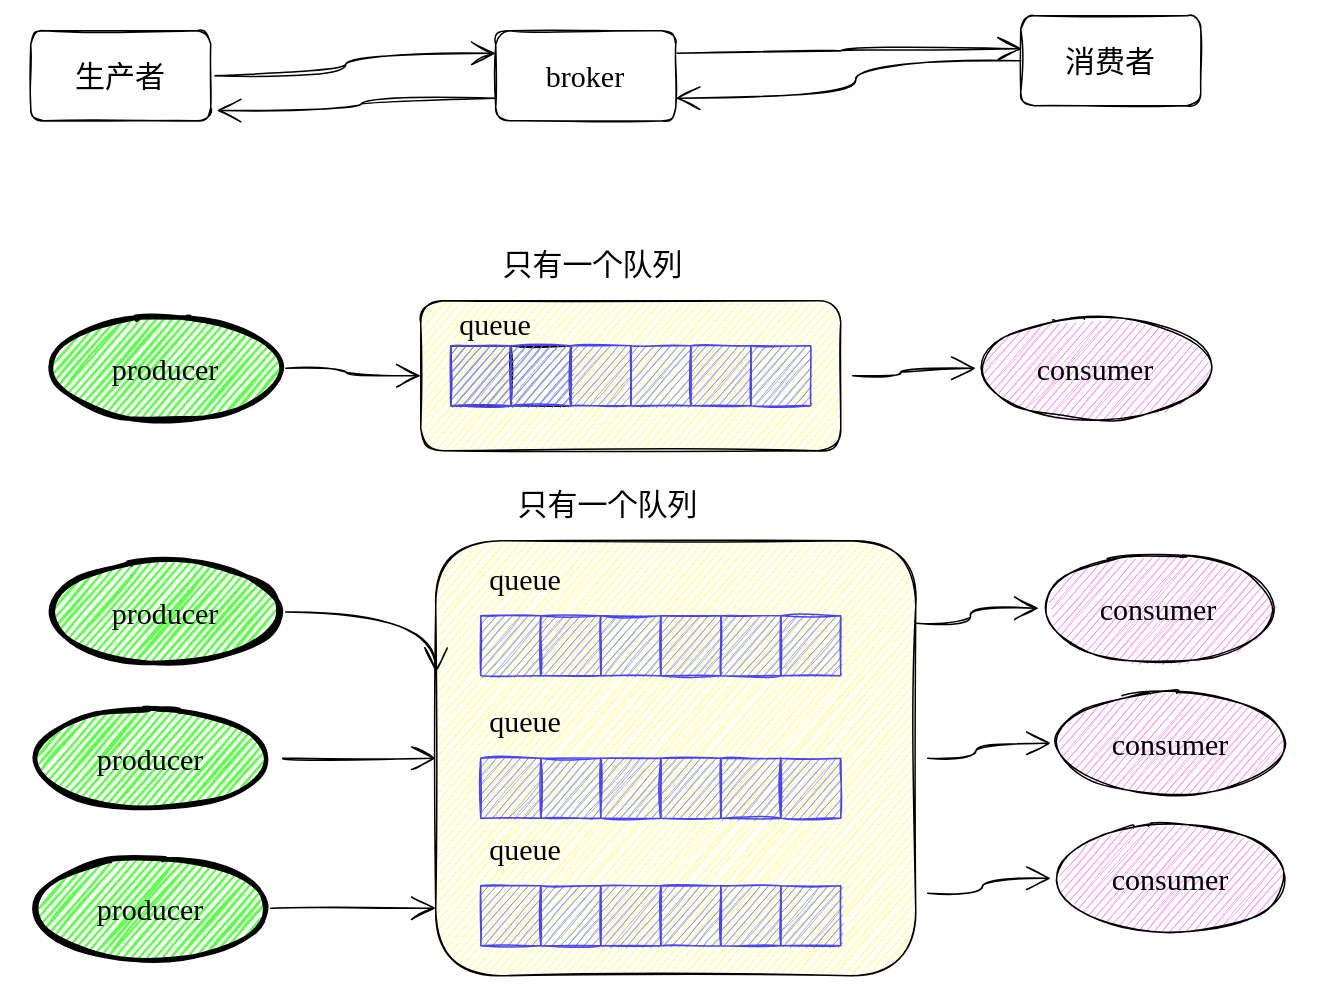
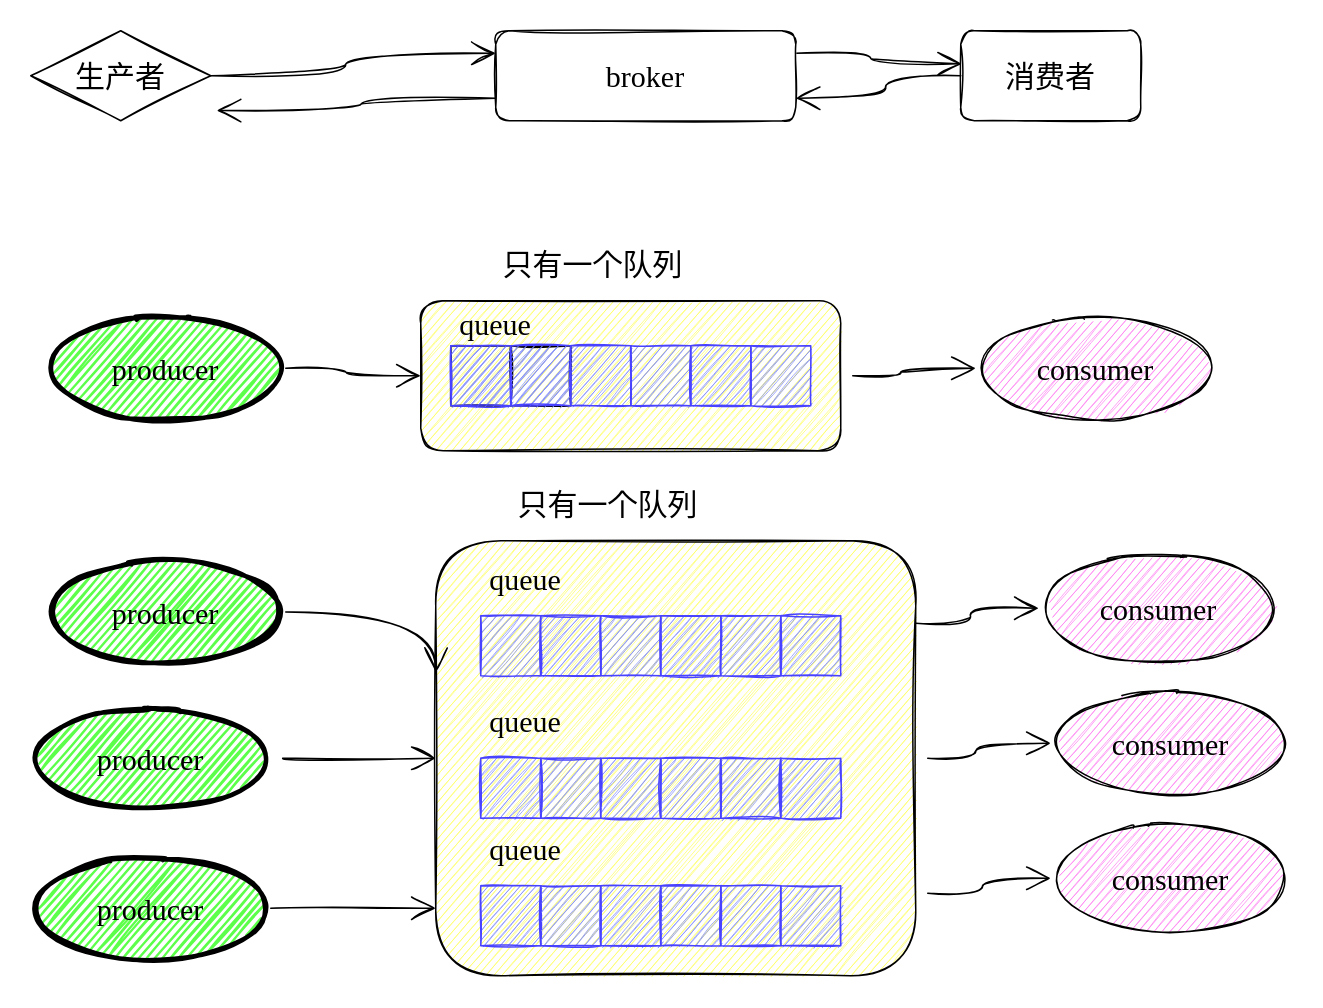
- <mxCell id="8" value="消费者" style="rounded=1;whiteSpace=wrap;html=1;sketch=1;hachureGap=4;fontFamily=Architects Daughter;fontSource=https%3A%2F%2Ffonts.googleapis.com%2Fcss%3Ffamily%3DArchitects%2BDaughter;fontSize=20;" vertex="1" parent="1"><mxGeometry x="680" y="10" width="120" height="60" as="geometry" /></mxCell>
+ <mxCell id="8" value="消费者" style="rounded=1;whiteSpace=wrap;html=1;sketch=1;hachureGap=4;fontFamily=Architects Daughter;fontSource=https%3A%2F%2Ffonts.googleapis.com%2Fcss%3Ffamily%3DArchitects%2BDaughter;fontSize=20;" vertex="1" parent="1"><mxGeometry x="640" y="20" width="120" height="60" as="geometry" /></mxCell>
- <mxCell id="3" value="生产者" style="rounded=1;whiteSpace=wrap;html=1;sketch=1;hachureGap=4;fontFamily=Architects Daughter;fontSource=https%3A%2F%2Ffonts.googleapis.com%2Fcss%3Ffamily%3DArchitects%2BDaughter;fontSize=20;" vertex="1" parent="1"><mxGeometry x="20" y="20" width="120" height="60" as="geometry" /></mxCell>
+ <mxCell id="3" value="生产者" style="rhombus;whiteSpace=wrap;html=1;sketch=1;hachureGap=4;fontFamily=Architects Daughter;fontSource=https%3A%2F%2Ffonts.googleapis.com%2Fcss%3Ffamily%3DArchitects%2BDaughter;fontSize=20;" vertex="1" parent="1"><mxGeometry x="20" y="20" width="120" height="60" as="geometry" /></mxCell>
- <mxCell id="6" value="broker" style="rounded=1;whiteSpace=wrap;html=1;sketch=1;hachureGap=4;fontFamily=Architects Daughter;fontSource=https%3A%2F%2Ffonts.googleapis.com%2Fcss%3Ffamily%3DArchitects%2BDaughter;fontSize=20;" vertex="1" parent="1"><mxGeometry x="330" y="20" width="120" height="60" as="geometry" /></mxCell>
+ <mxCell id="6" value="broker" style="rounded=1;whiteSpace=wrap;html=1;sketch=1;hachureGap=4;fontFamily=Architects Daughter;fontSource=https%3A%2F%2Ffonts.googleapis.com%2Fcss%3Ffamily%3DArchitects%2BDaughter;fontSize=20;" vertex="1" parent="1"><mxGeometry x="330" y="20" width="200" height="60" as="geometry" /></mxCell>
